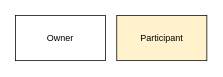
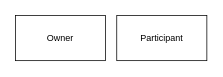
- <mxCell id="3" value="Participant" style="rounded=0;whiteSpace=wrap;html=1;fillColor=#fff2cc;" vertex="1" parent="1"><mxGeometry x="155" y="20" width="120" height="60" as="geometry" /></mxCell>
+ <mxCell id="3" value="Participant" style="rounded=0;whiteSpace=wrap;html=1;" vertex="1" parent="1"><mxGeometry x="155" y="20" width="120" height="60" as="geometry" /></mxCell>
